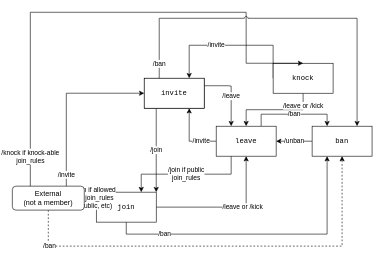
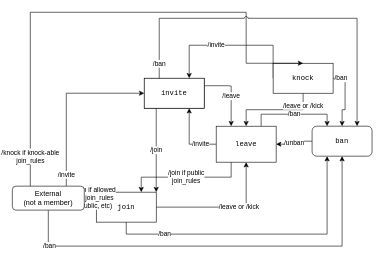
+ <mxCell id="19" value="/ban" style="edgeStyle=orthogonalEdgeStyle;rounded=0;orthogonalLoop=1;jettySize=auto;html=1;exitX=1;exitY=0.5;exitDx=0;exitDy=0;entryX=0.5;entryY=0;entryDx=0;entryDy=0;fontFamily=Helvetica;" parent="1" source="20" target="9" edge="1"><mxGeometry x="-0.755" relative="1" as="geometry"><mxPoint as="offset" /></mxGeometry></mxCell>
- <mxCell id="13" value="leave" style="rounded=0;whiteSpace=wrap;html=1;fontFamily=Courier New;" parent="1" vertex="1"><mxGeometry x="360" y="210" width="100" height="50" as="geometry" /></mxCell>
+ <mxCell id="13" value="leave" style="rounded=0;whiteSpace=wrap;html=1;fontFamily=Courier New;" parent="1" vertex="1"><mxGeometry x="360" y="210" width="100" height="60" as="geometry" /></mxCell>
- <mxCell id="9" value="ban" style="rounded=0;whiteSpace=wrap;html=1;fontFamily=Courier New;" parent="1" vertex="1"><mxGeometry x="520" y="210" width="100" height="50" as="geometry" /></mxCell>
+ <mxCell id="9" value="ban" style="whiteSpace=wrap;html=1;fontFamily=Courier New;rounded=1;" parent="1" vertex="1"><mxGeometry x="520" y="210" width="100" height="50" as="geometry" /></mxCell>
- <mxCell id="16" value="/ban" style="edgeStyle=orthogonalEdgeStyle;rounded=0;orthogonalLoop=1;jettySize=auto;html=1;entryX=0.5;entryY=1;entryDx=0;entryDy=0;exitX=0.5;exitY=1;exitDx=0;exitDy=0;dashed=1;" parent="1" source="22" target="9" edge="1"><mxGeometry x="-0.823" relative="1" as="geometry"><mxPoint x="140" y="425" as="sourcePoint" /><Array as="points"><mxPoint x="80" y="410" /><mxPoint x="570" y="410" /></Array><mxPoint as="offset" /></mxGeometry></mxCell>
+ <mxCell id="16" value="/ban" style="edgeStyle=orthogonalEdgeStyle;rounded=0;orthogonalLoop=1;jettySize=auto;html=1;entryX=0.5;entryY=1;entryDx=0;entryDy=0;exitX=0.5;exitY=1;exitDx=0;exitDy=0;" parent="1" source="22" target="9" edge="1"><mxGeometry x="-0.823" relative="1" as="geometry"><mxPoint x="140" y="425" as="sourcePoint" /><Array as="points"><mxPoint x="80" y="410" /><mxPoint x="570" y="410" /></Array><mxPoint as="offset" /></mxGeometry></mxCell>
